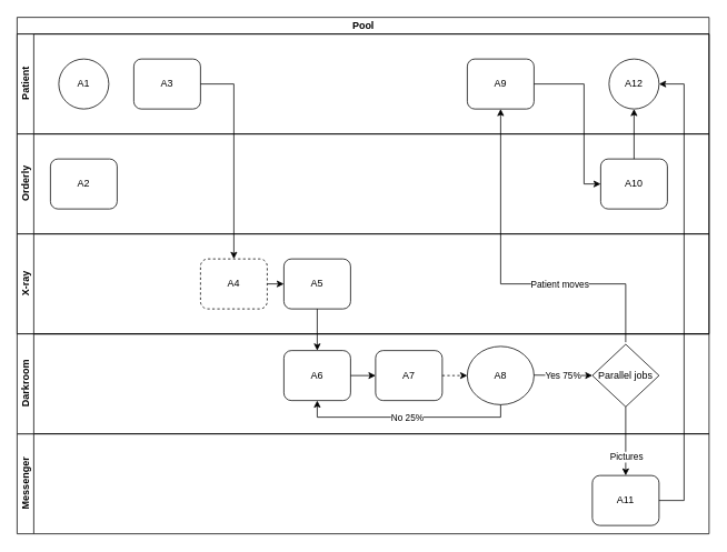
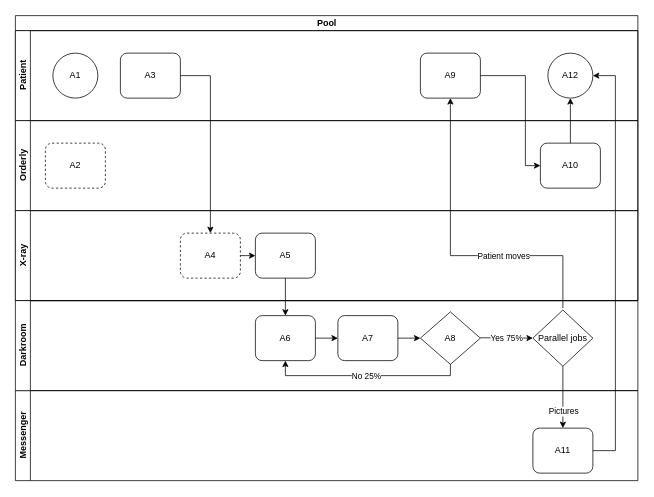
- <mxCell id="10" value="A2" style="rounded=1;whiteSpace=wrap;html=1;" vertex="1" parent="9"><mxGeometry x="40" y="30" width="80" height="60" as="geometry" /></mxCell>
+ <mxCell id="10" value="A2" style="rounded=1;whiteSpace=wrap;html=1;dashed=1;" vertex="1" parent="9"><mxGeometry x="40" y="30" width="80" height="60" as="geometry" /></mxCell>
- <mxCell id="28" value="" style="endArrow=classic;html=1;rounded=0;entryX=0;entryY=0.5;entryDx=0;entryDy=0;exitX=1;exitY=0.5;exitDx=0;exitDy=0;dashed=1;" edge="1" parent="19" source="21" target="23"><mxGeometry width="50" height="50" relative="1" as="geometry"><mxPoint x="360" as="sourcePoint" /><mxPoint x="410" y="-50" as="targetPoint" /></mxGeometry></mxCell>
+ <mxCell id="28" value="" style="endArrow=classic;html=1;rounded=0;entryX=0;entryY=0.5;entryDx=0;entryDy=0;exitX=1;exitY=0.5;exitDx=0;exitDy=0;" edge="1" parent="19" source="21" target="23"><mxGeometry width="50" height="50" relative="1" as="geometry"><mxPoint x="360" as="sourcePoint" /><mxPoint x="410" y="-50" as="targetPoint" /></mxGeometry></mxCell>
- <mxCell id="23" value="A8" style="ellipse;whiteSpace=wrap;html=1;" vertex="1" parent="19"><mxGeometry x="540" y="15" width="80" height="70" as="geometry" /></mxCell>
+ <mxCell id="23" value="A8" style="rhombus;whiteSpace=wrap;html=1;" vertex="1" parent="19"><mxGeometry x="540" y="15" width="80" height="70" as="geometry" /></mxCell>
